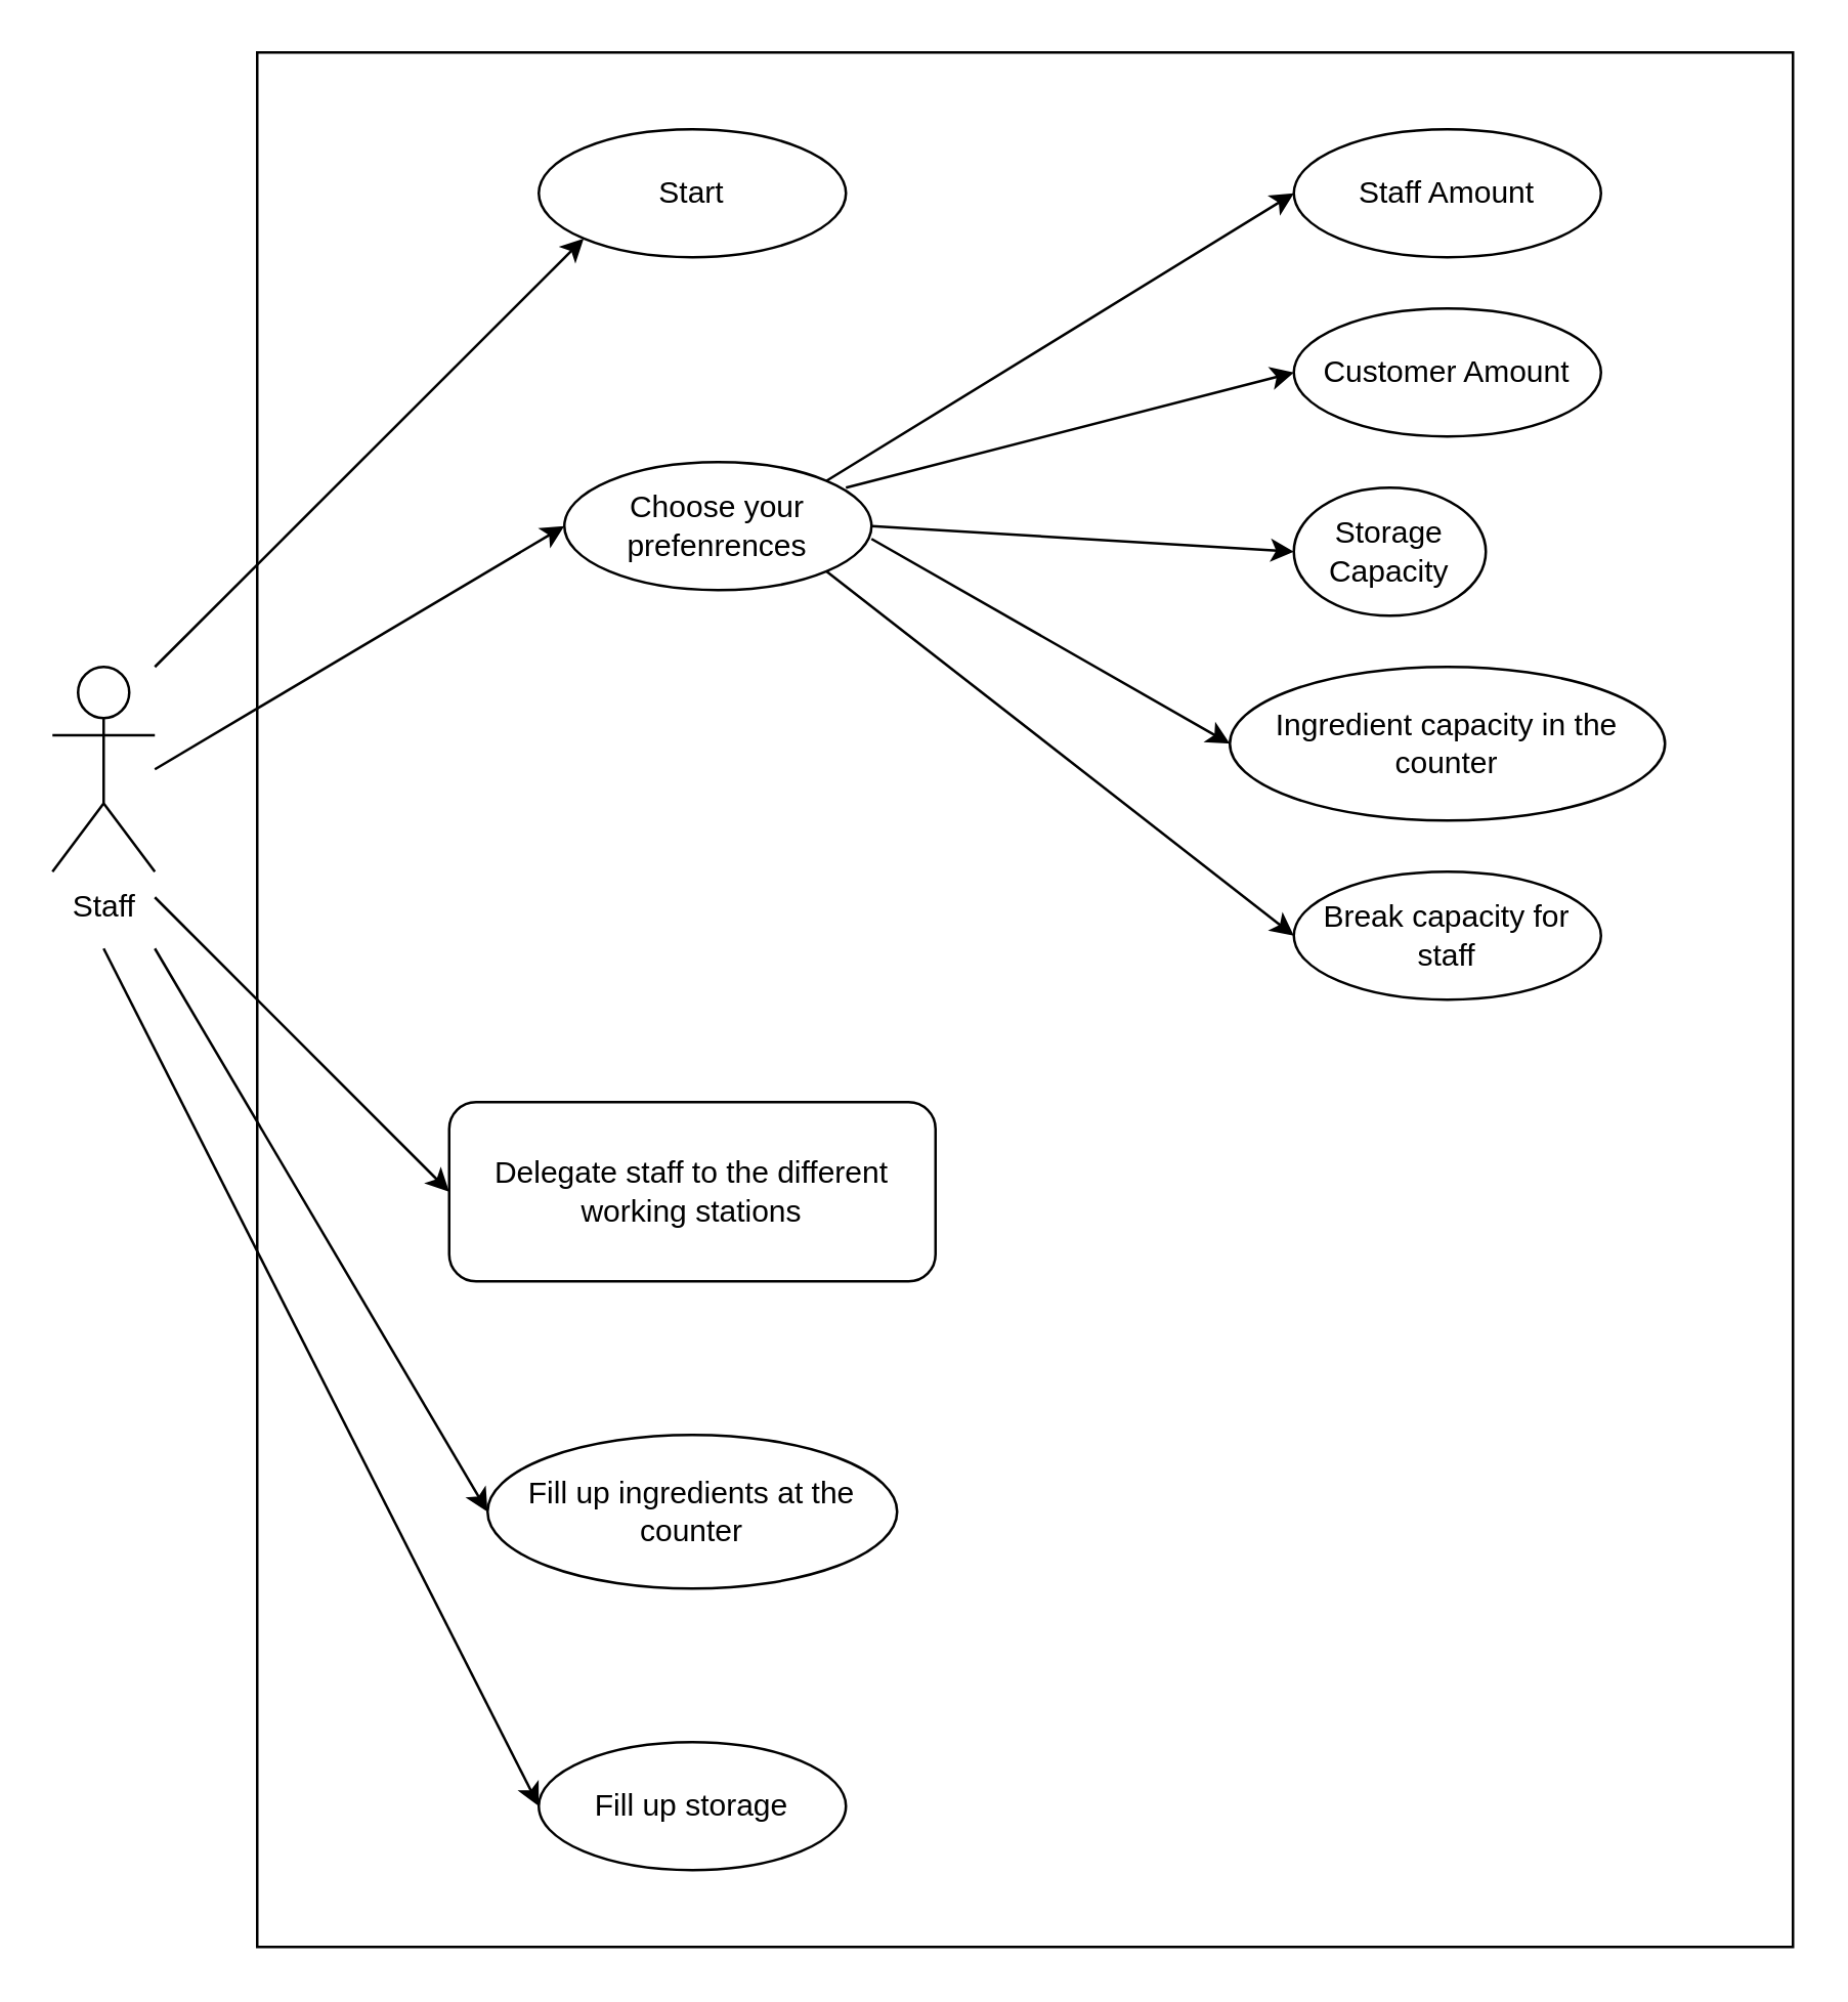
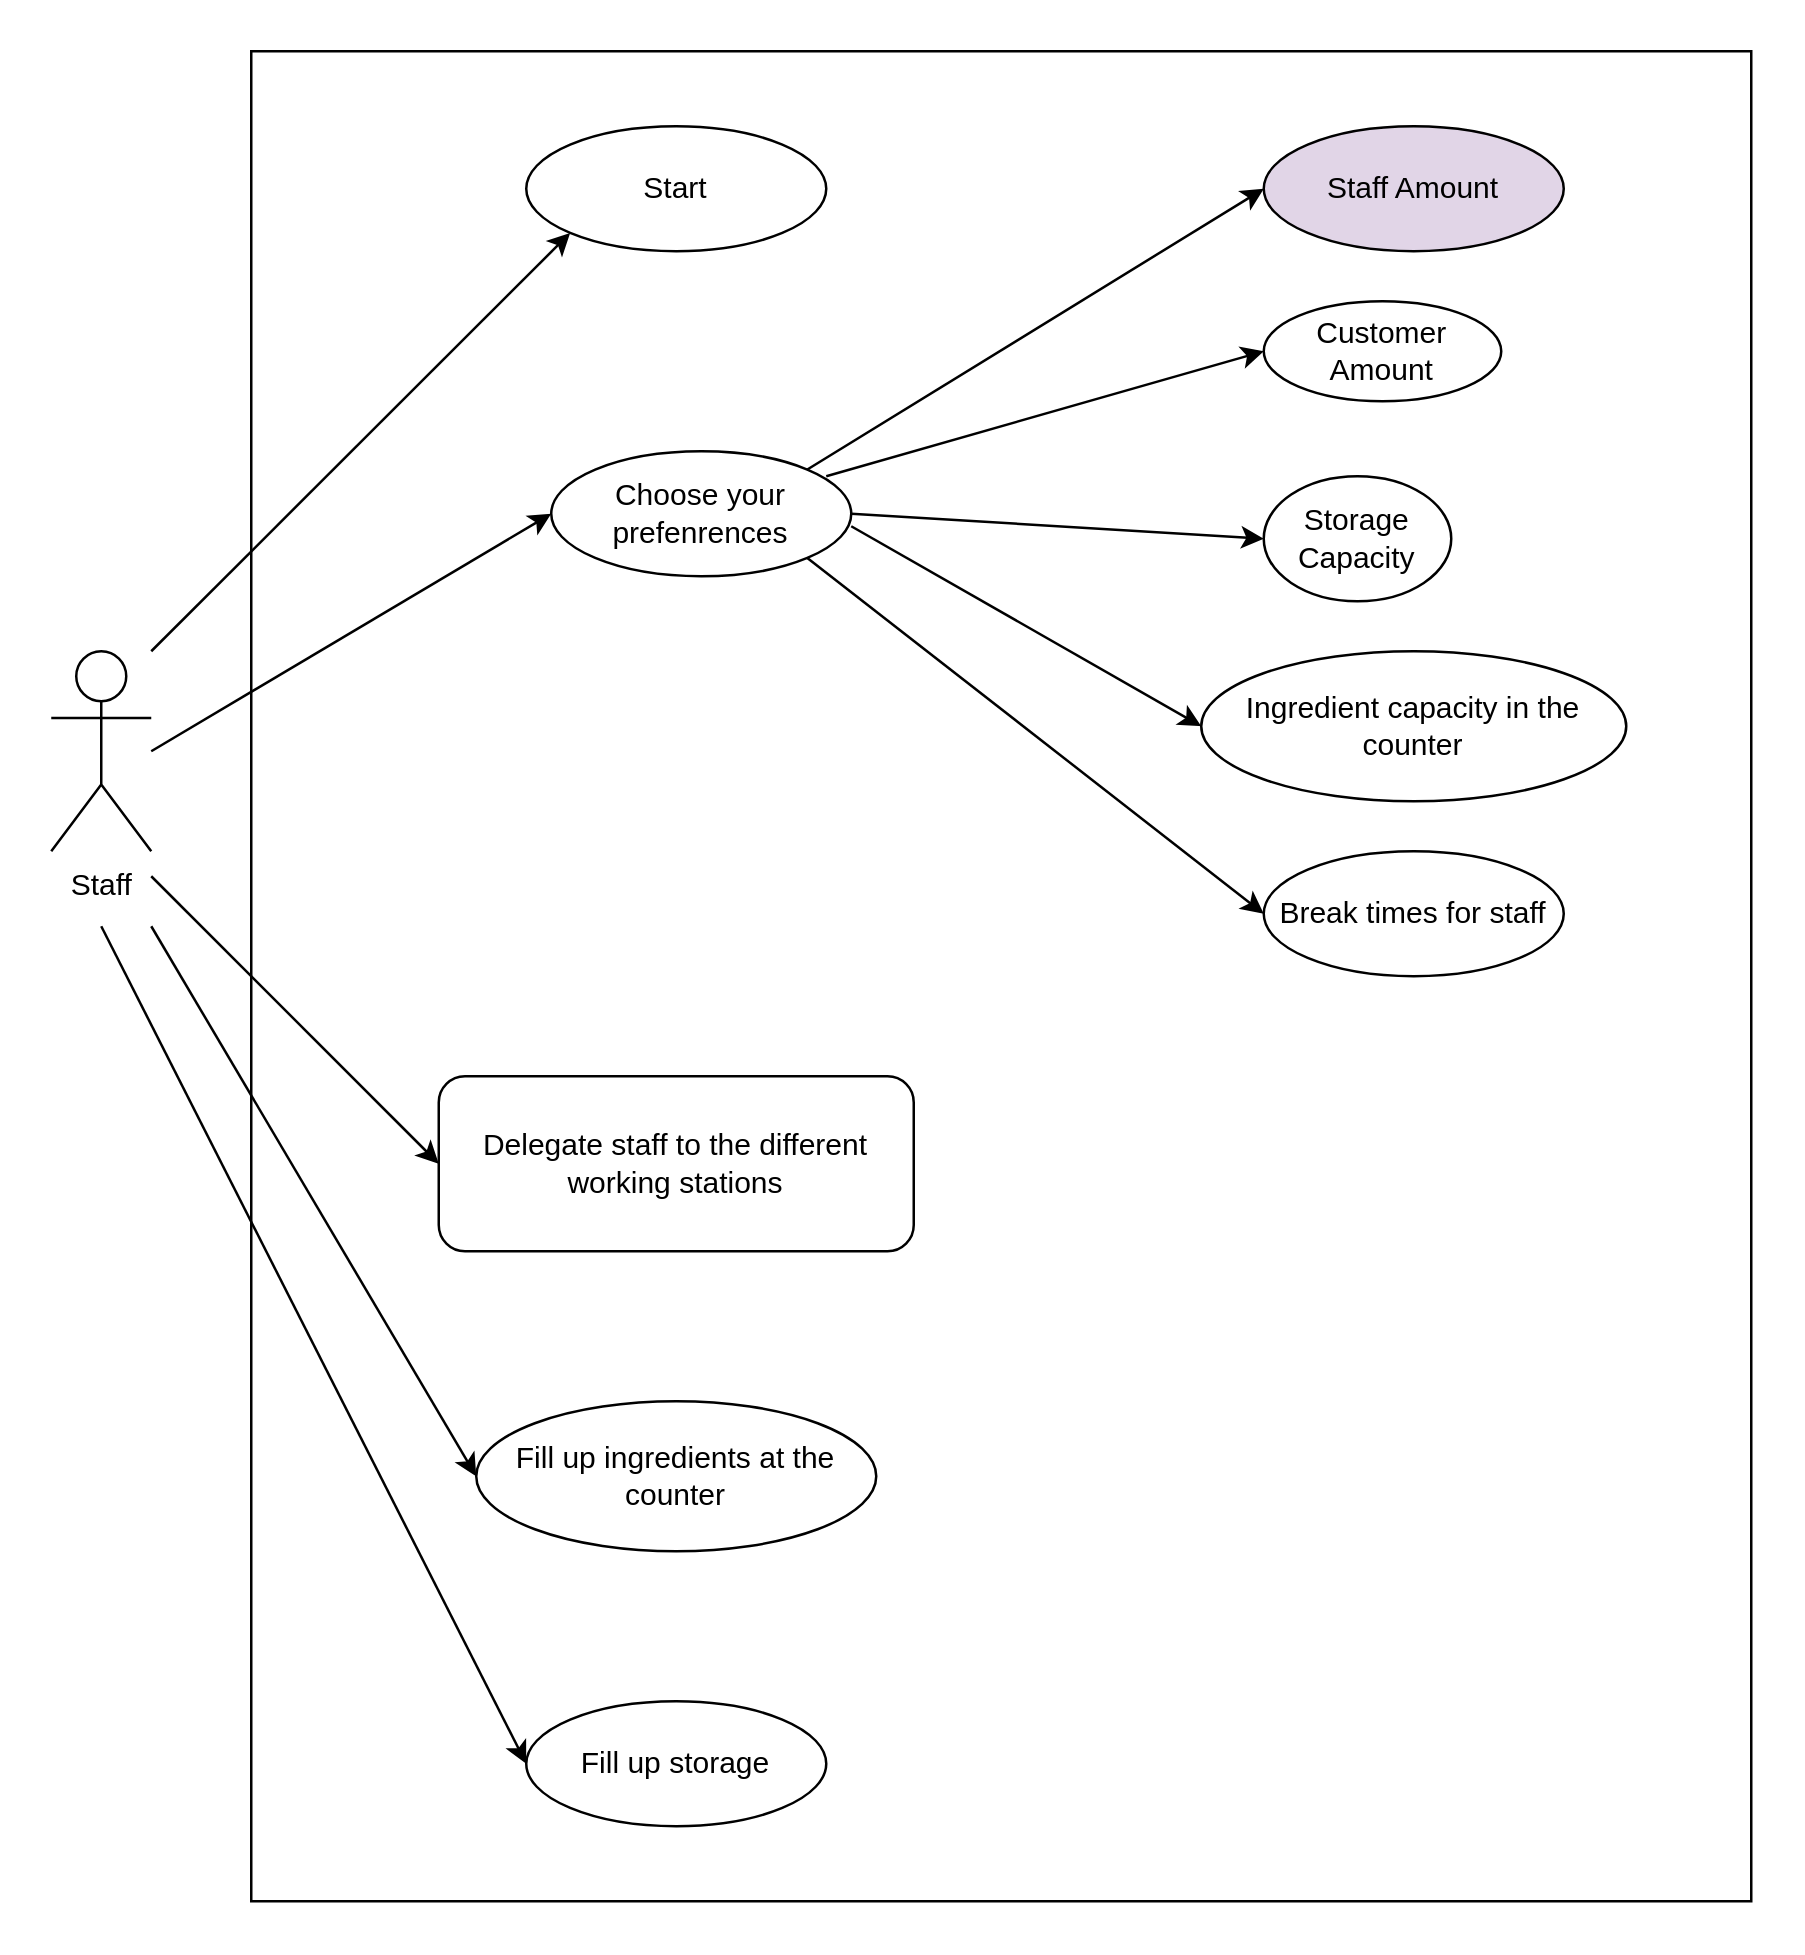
- <mxCell id="5" value="Staff Amount" style="ellipse;whiteSpace=wrap;html=1;" vertex="1" parent="1"><mxGeometry x="505" y="50" width="120" height="50" as="geometry" /></mxCell>
+ <mxCell id="5" value="Staff Amount" style="ellipse;whiteSpace=wrap;html=1;fillColor=#e1d5e7;" vertex="1" parent="1"><mxGeometry x="505" y="50" width="120" height="50" as="geometry" /></mxCell>
- <mxCell id="6" value="Customer Amount" style="ellipse;whiteSpace=wrap;html=1;" vertex="1" parent="1"><mxGeometry x="505" y="120" width="120" height="50" as="geometry" /></mxCell>
+ <mxCell id="6" value="Customer Amount" style="ellipse;whiteSpace=wrap;html=1;" vertex="1" parent="1"><mxGeometry x="505" y="120" width="95" height="40" as="geometry" /></mxCell>
- <mxCell id="9" value="Break capacity for staff" style="ellipse;whiteSpace=wrap;html=1;" vertex="1" parent="1"><mxGeometry x="505" y="340" width="120" height="50" as="geometry" /></mxCell>
+ <mxCell id="9" value="Break times for staff" style="ellipse;whiteSpace=wrap;html=1;" vertex="1" parent="1"><mxGeometry x="505" y="340" width="120" height="50" as="geometry" /></mxCell>
